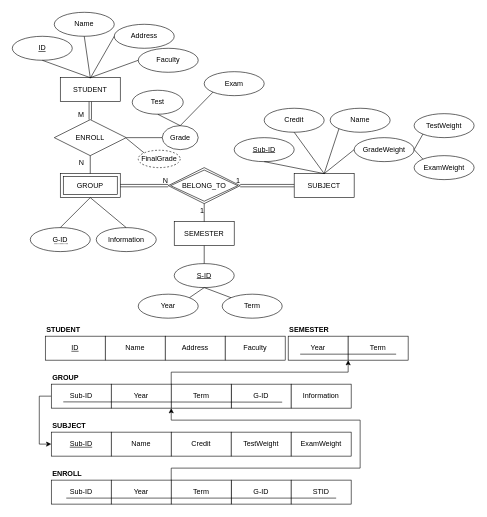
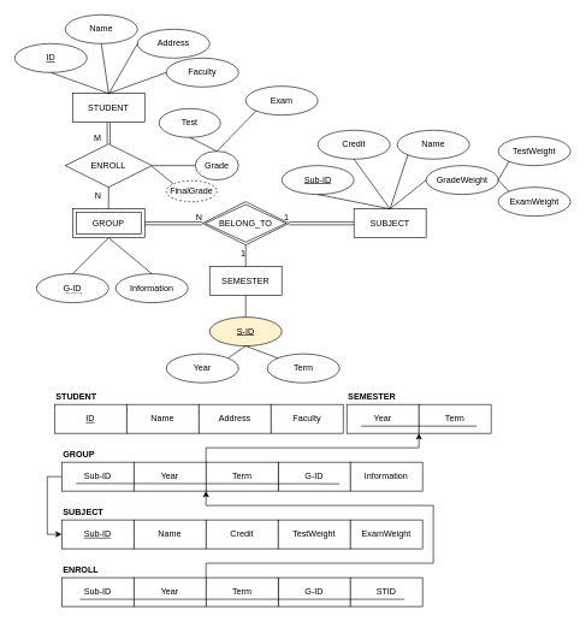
- <mxCell id="24" value="S-ID" style="ellipse;whiteSpace=wrap;html=1;align=center;fontStyle=4;" parent="1" vertex="1"><mxGeometry x="290" y="439" width="100" height="40" as="geometry" /></mxCell>
+ <mxCell id="24" value="S-ID" style="ellipse;whiteSpace=wrap;html=1;align=center;fontStyle=4;fillColor=#fff2cc;" parent="1" vertex="1"><mxGeometry x="290" y="439" width="100" height="40" as="geometry" /></mxCell>
